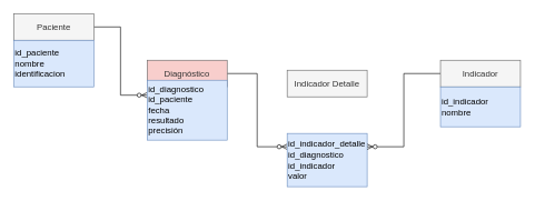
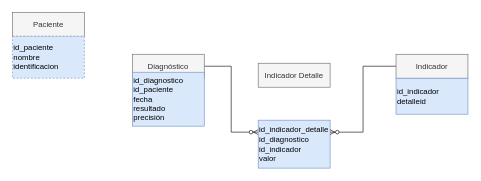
- <mxCell id="2" style="edgeStyle=orthogonalEdgeStyle;rounded=0;orthogonalLoop=1;jettySize=auto;html=1;entryX=0;entryY=0.25;entryDx=0;entryDy=0;endArrow=ERzeroToMany;endFill=1;" edge="1" parent="1" source="3" target="7"><mxGeometry relative="1" as="geometry" /></mxCell>
+ <mxCell id="2" style="edgeStyle=orthogonalEdgeStyle;rounded=0;orthogonalLoop=1;jettySize=auto;html=1;endArrow=ERzeroToMany;endFill=1;" edge="1" parent="1" source="3" target="4"><mxGeometry relative="1" as="geometry" /></mxCell>
- <mxCell id="4" value="id_paciente&lt;br style=&quot;font-size: 13px;&quot;&gt;nombre&lt;br style=&quot;font-size: 13px;&quot;&gt;identificacion" style="rounded=0;whiteSpace=wrap;html=1;align=left;fillColor=#dae8fc;strokeColor=#6c8ebf;fontSize=13;" vertex="1" parent="1"><mxGeometry x="20" y="60" width="120" height="70" as="geometry" /></mxCell>
+ <mxCell id="4" value="id_paciente&lt;br style=&quot;font-size: 13px;&quot;&gt;nombre&lt;br style=&quot;font-size: 13px;&quot;&gt;identificacion" style="rounded=0;whiteSpace=wrap;html=1;align=left;fillColor=#dae8fc;strokeColor=#6c8ebf;fontSize=13;dashed=1;" vertex="1" parent="1"><mxGeometry x="20" y="60" width="120" height="70" as="geometry" /></mxCell>
- <mxCell id="6" value="Diagnóstico" style="rounded=1;whiteSpace=wrap;html=1;arcSize=0;fillColor=#f8cecc;strokeColor=#666666;fontColor=#333333;fontSize=13;" vertex="1" parent="1"><mxGeometry x="220" y="90" width="120" height="40" as="geometry" /></mxCell>
+ <mxCell id="6" value="Diagnóstico" style="rounded=1;whiteSpace=wrap;html=1;arcSize=0;fillColor=#f5f5f5;strokeColor=#666666;fontColor=#333333;fontSize=13;" vertex="1" parent="1"><mxGeometry x="220" y="90" width="120" height="40" as="geometry" /></mxCell>
- <mxCell id="12" value="id_indicador&lt;br style=&quot;font-size: 13px;&quot;&gt;nombre" style="rounded=0;whiteSpace=wrap;html=1;align=left;fillColor=#dae8fc;strokeColor=#6c8ebf;fontSize=13;" vertex="1" parent="1"><mxGeometry x="660" y="130" width="120" height="60" as="geometry" /></mxCell>
+ <mxCell id="12" value="id_indicador&lt;br style=&quot;font-size: 13px;&quot;&gt;detalleid" style="rounded=0;whiteSpace=wrap;html=1;align=left;fillColor=#dae8fc;strokeColor=#6c8ebf;fontSize=13;" vertex="1" parent="1"><mxGeometry x="660" y="130" width="120" height="60" as="geometry" /></mxCell>
